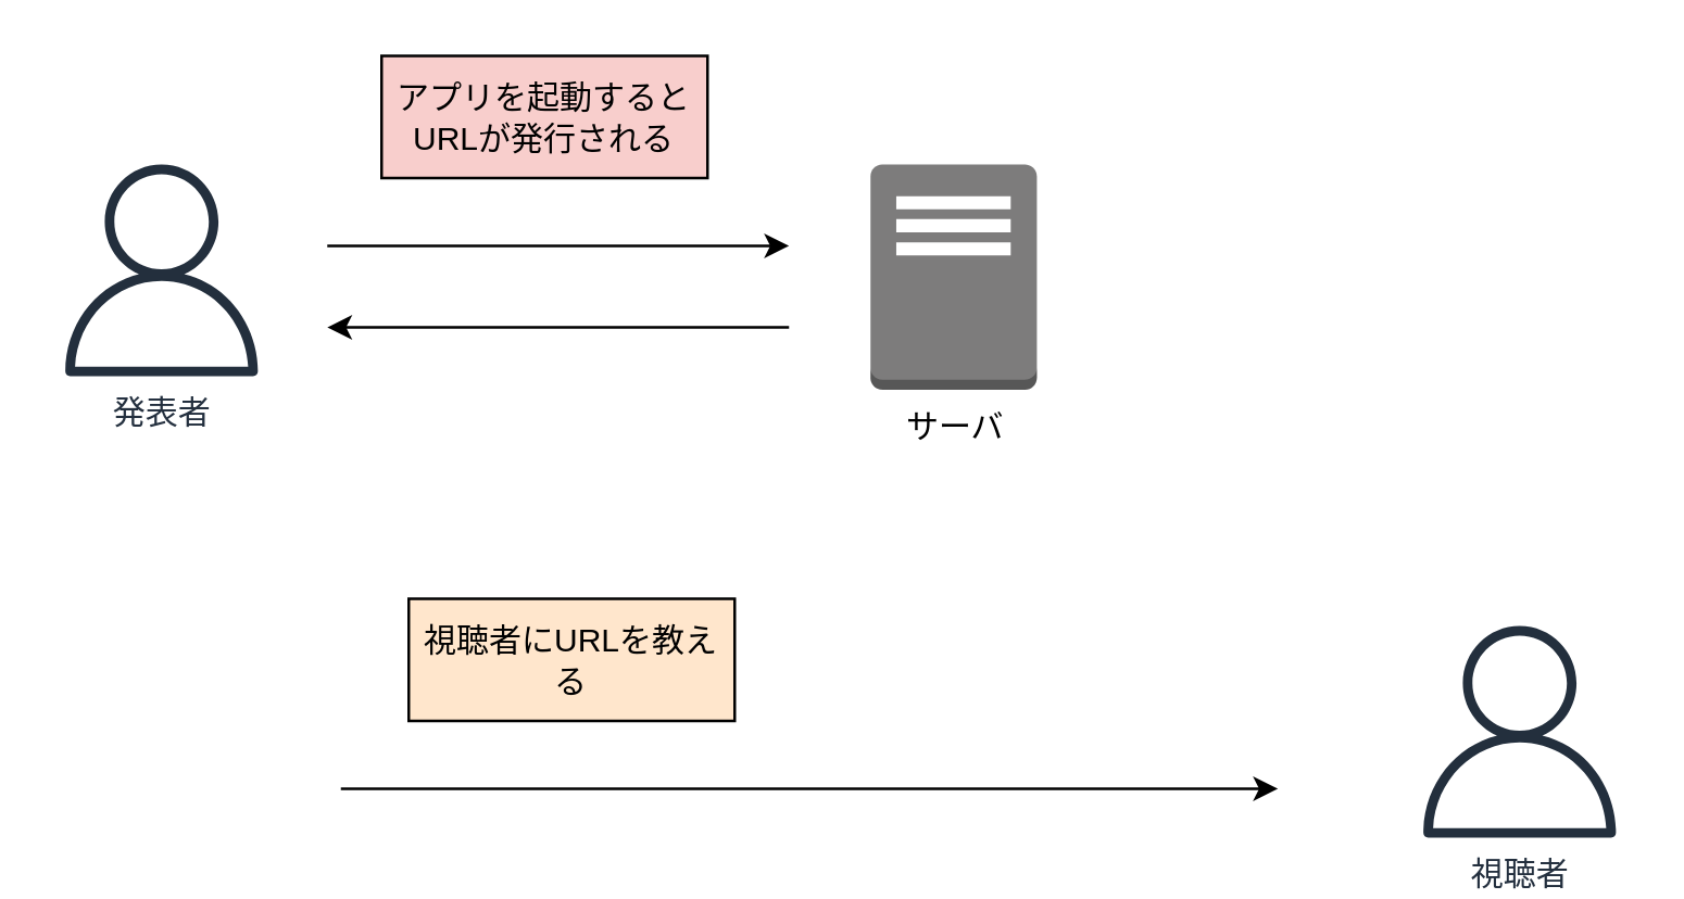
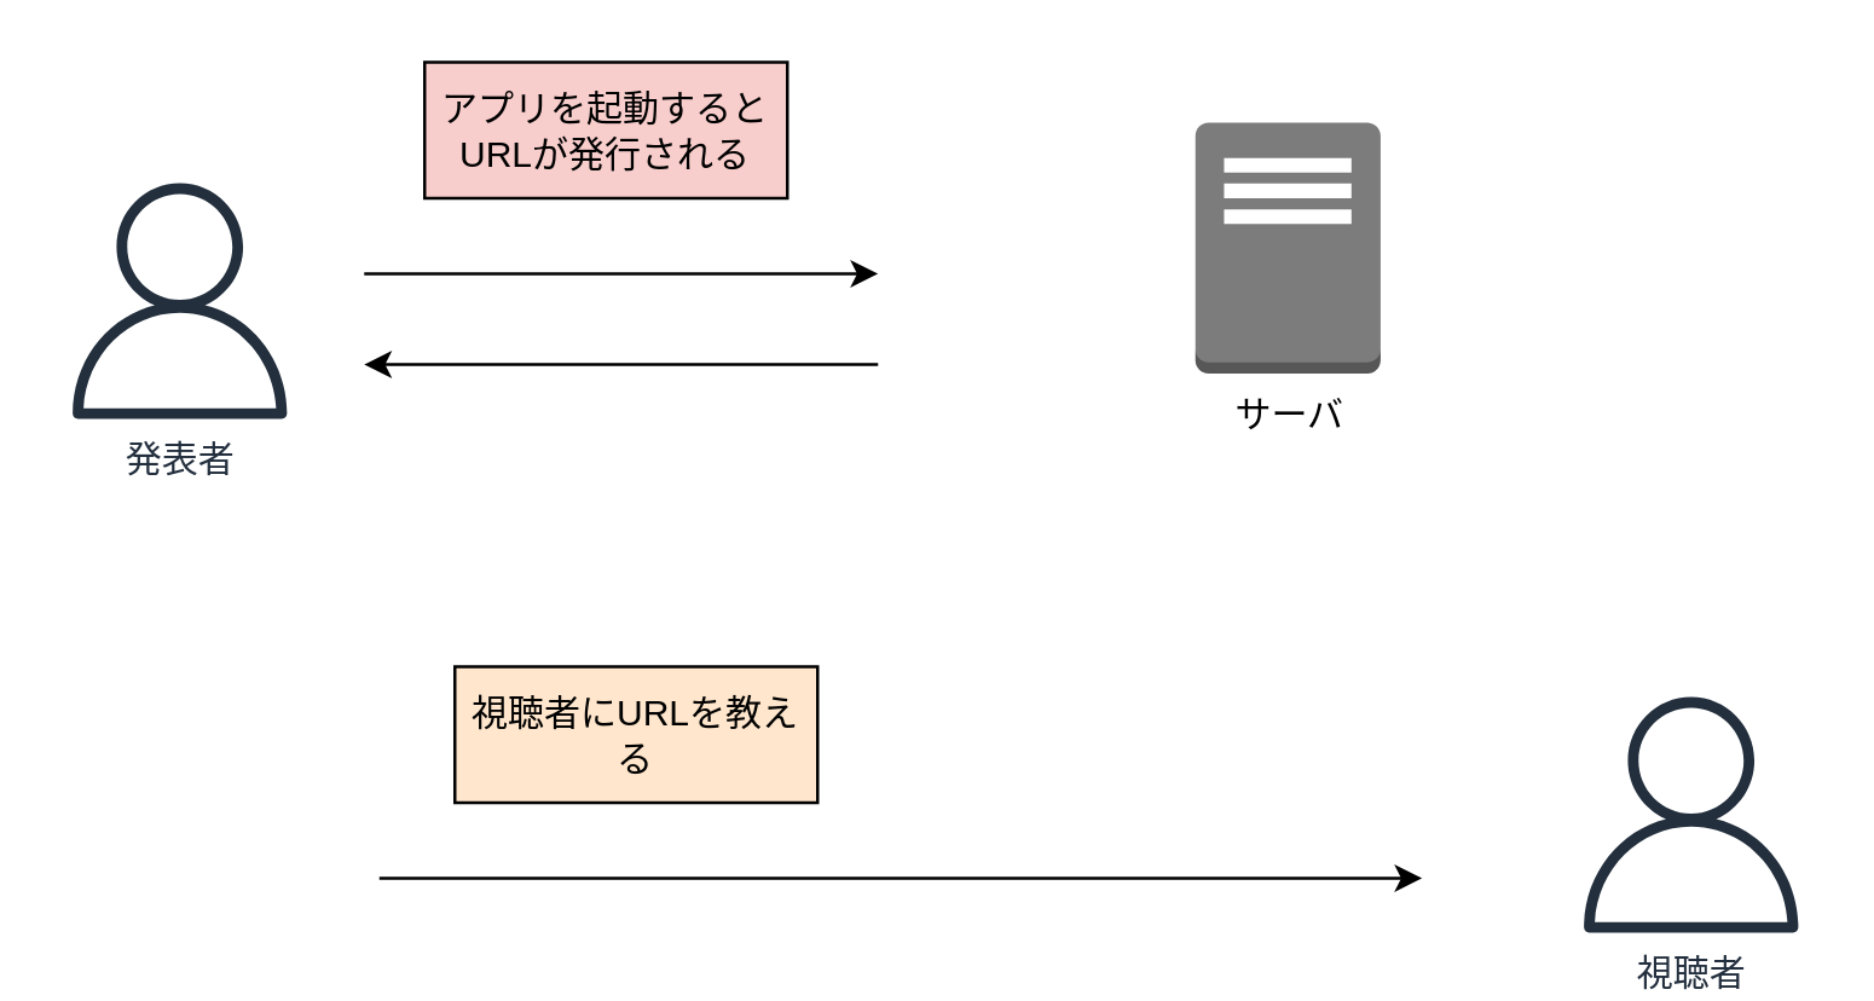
- <mxCell id="3" value="サーバ" style="outlineConnect=0;dashed=0;verticalLabelPosition=bottom;verticalAlign=top;align=center;html=1;shape=mxgraph.aws3.traditional_server;fillColor=#7D7C7C;gradientColor=none;" parent="1" vertex="1"><mxGeometry x="320" y="60" width="61.26" height="83" as="geometry" /></mxCell>
+ <mxCell id="3" value="サーバ" style="outlineConnect=0;dashed=0;verticalLabelPosition=bottom;verticalAlign=top;align=center;html=1;shape=mxgraph.aws3.traditional_server;fillColor=#7D7C7C;gradientColor=none;" parent="1" vertex="1"><mxGeometry x="395" y="40" width="61.26" height="83" as="geometry" /></mxCell>
